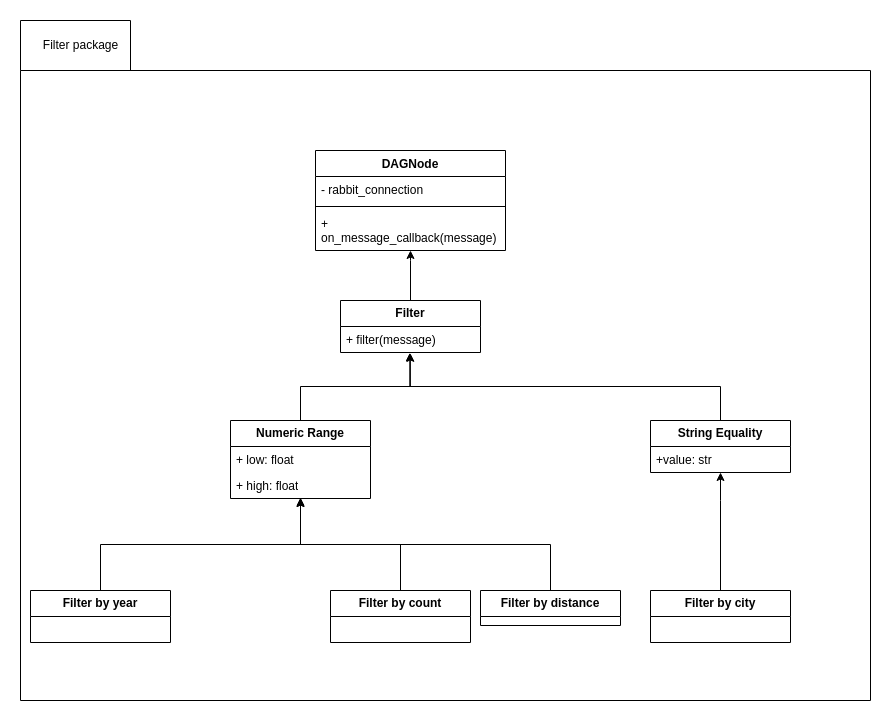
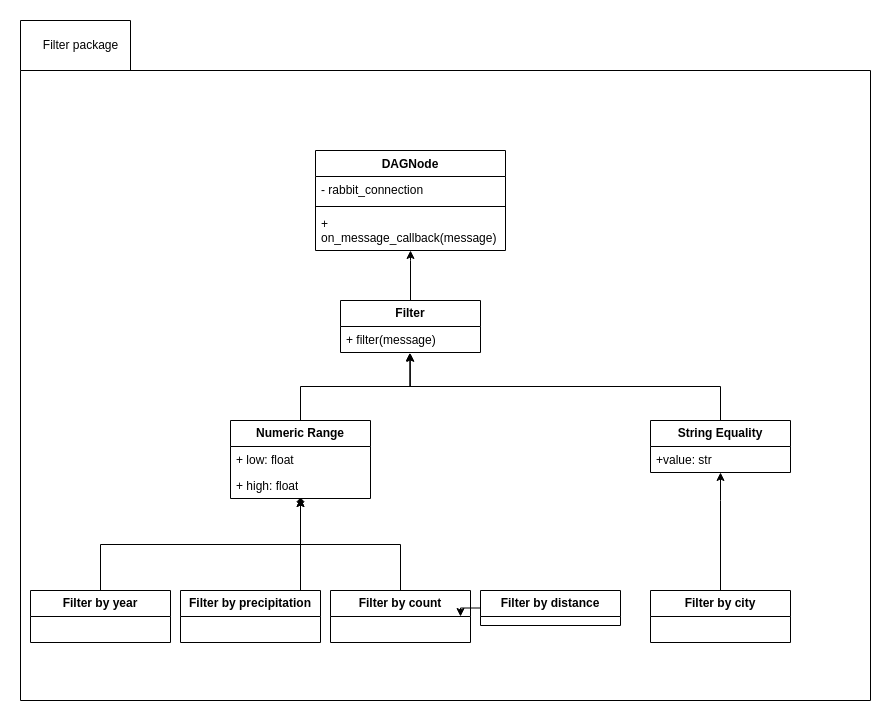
- <mxCell id="13" style="edgeStyle=orthogonalEdgeStyle;rounded=0;orthogonalLoop=1;jettySize=auto;html=1;entryX=0.5;entryY=0.962;entryDx=0;entryDy=0;entryPerimeter=0;" edge="1" parent="1" source="14" target="9"><mxGeometry relative="1" as="geometry" /></mxCell>
+ <mxCell id="13" style="edgeStyle=orthogonalEdgeStyle;rounded=0;orthogonalLoop=1;jettySize=auto;html=1;entryX=0.5;entryY=0.962;entryDx=0;entryDy=0;entryPerimeter=0;endArrow=diamond;" edge="1" parent="1" source="14" target="9"><mxGeometry relative="1" as="geometry" /></mxCell>
- <mxCell id="17" style="edgeStyle=orthogonalEdgeStyle;rounded=0;orthogonalLoop=1;jettySize=auto;html=1;entryX=0.5;entryY=1;entryDx=0;entryDy=0;entryPerimeter=0;" edge="1" parent="1" source="18" target="9"><mxGeometry relative="1" as="geometry" /></mxCell>
+ <mxCell id="17" style="edgeStyle=orthogonalEdgeStyle;rounded=0;orthogonalLoop=1;jettySize=auto;html=1;" edge="1" parent="1" source="18" target="20"><mxGeometry relative="1" as="geometry" /></mxCell>
+ <mxCell id="15" value="" style="edgeStyle=orthogonalEdgeStyle;rounded=0;orthogonalLoop=1;jettySize=auto;html=1;" edge="1" parent="1" source="16" target="9"><mxGeometry relative="1" as="geometry"><Array as="points"><mxPoint x="300" y="520" /><mxPoint x="300" y="520" /></Array></mxGeometry></mxCell>
+ <mxCell id="16" value="&lt;b&gt;Filter by precipitation&lt;/b&gt;" style="swimlane;fontStyle=0;childLayout=stackLayout;horizontal=1;startSize=26;fillColor=none;horizontalStack=0;resizeParent=1;resizeParentMax=0;resizeLast=0;collapsible=1;marginBottom=0;whiteSpace=wrap;html=1;" vertex="1" parent="1"><mxGeometry x="180" y="590" width="140" height="52" as="geometry" /></mxCell>
